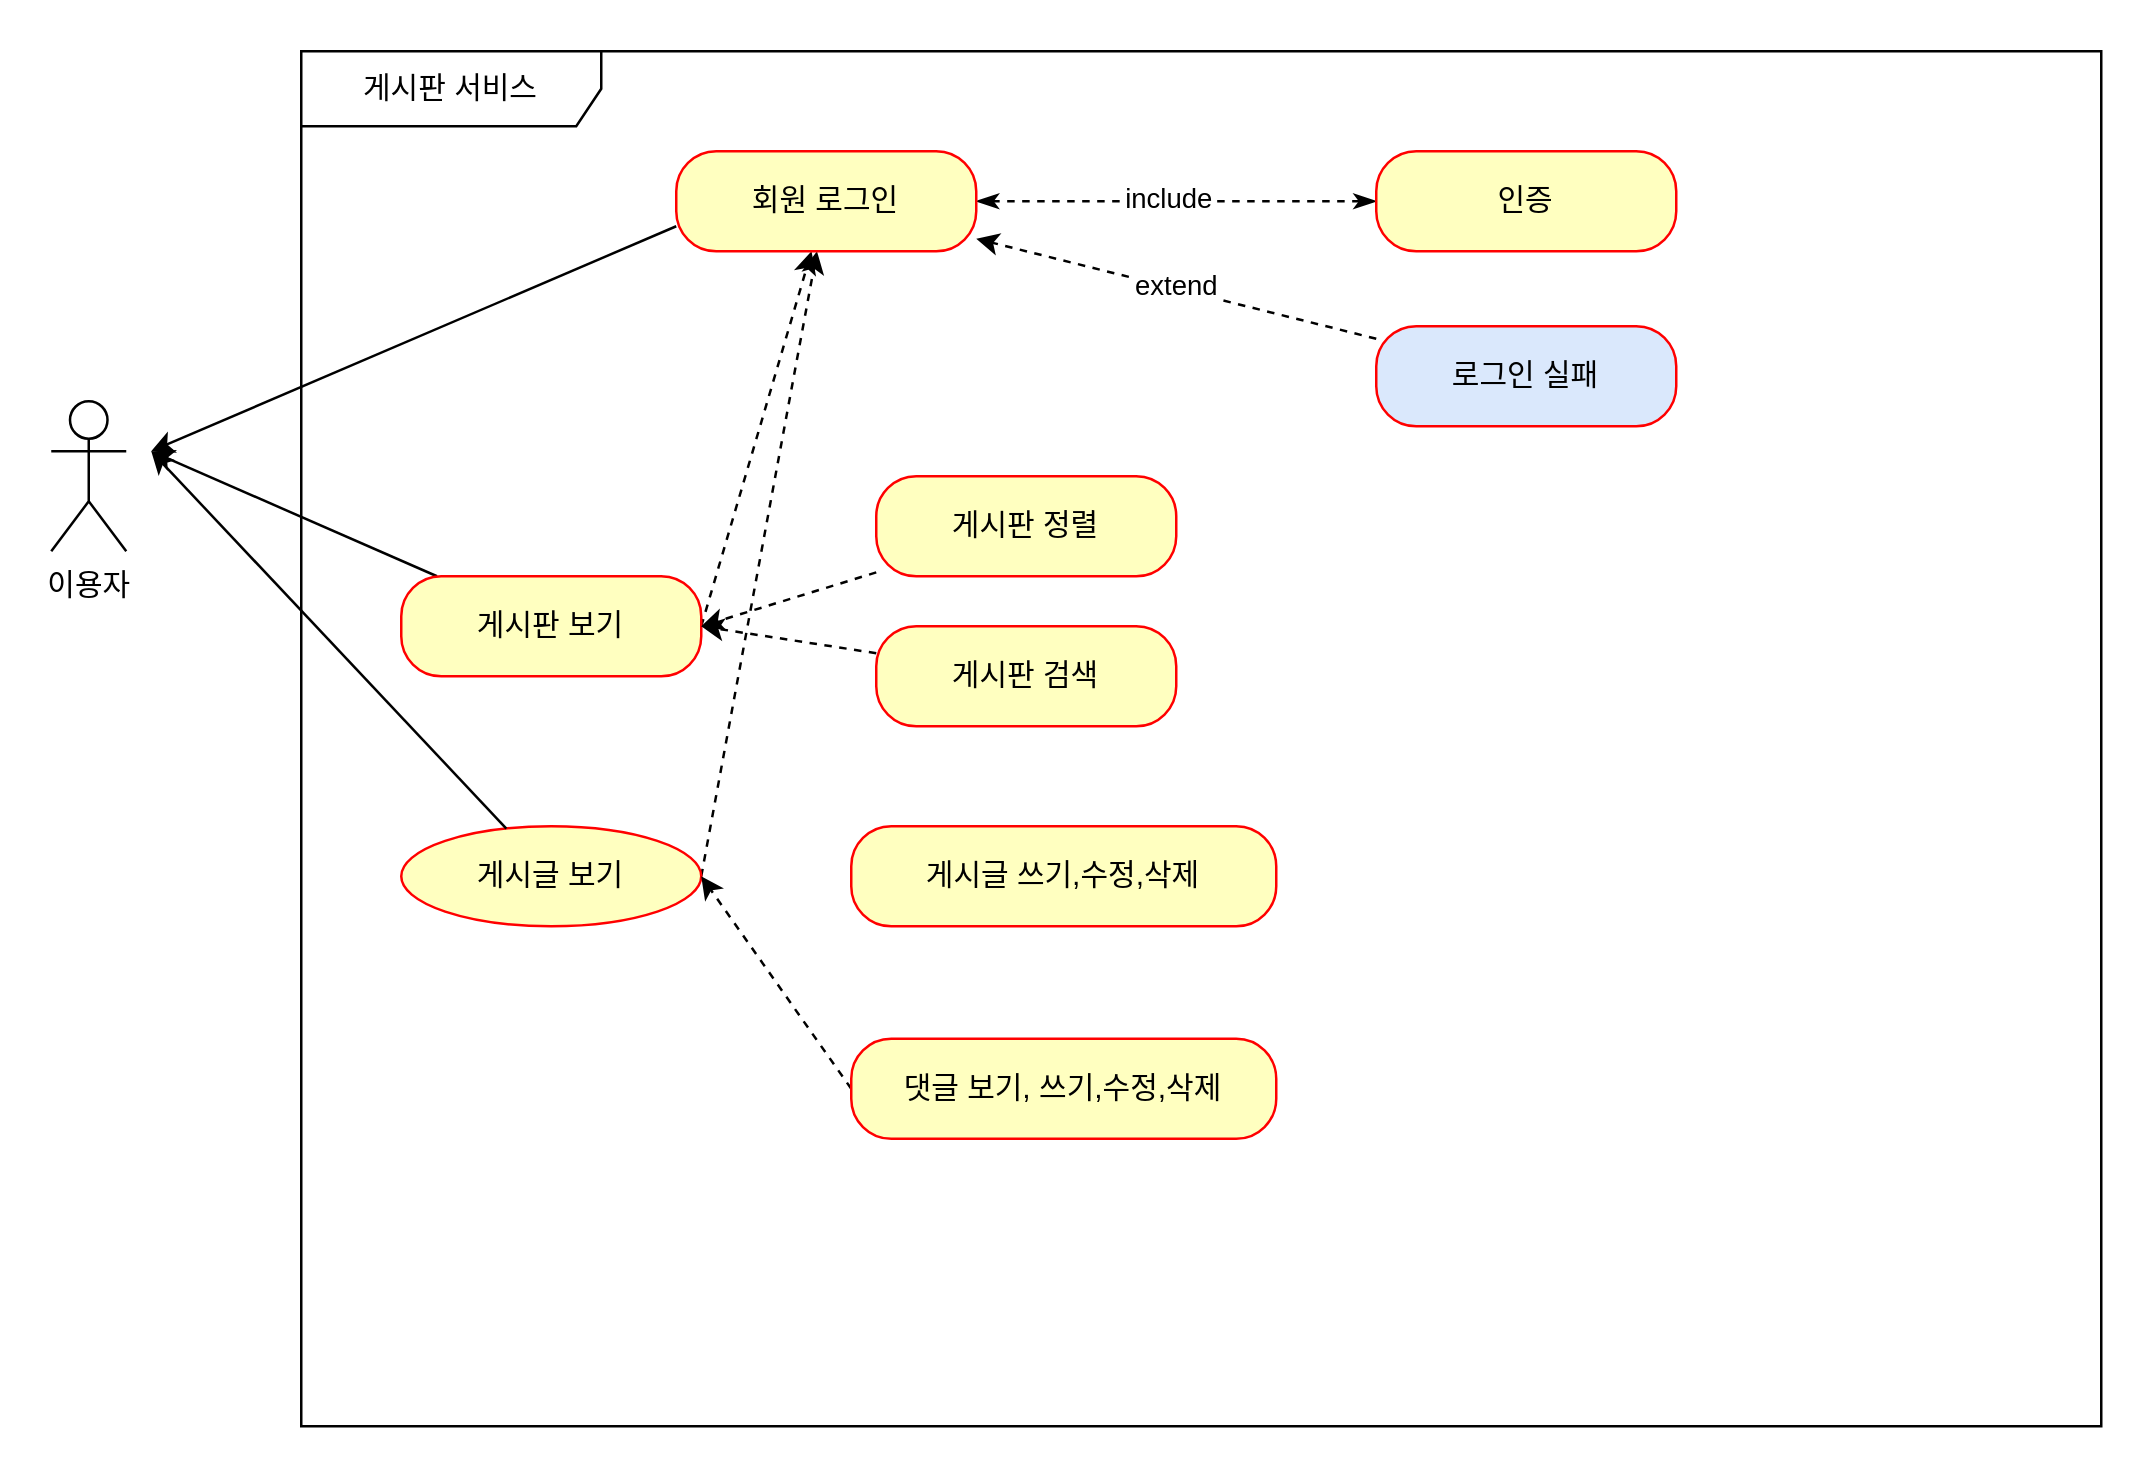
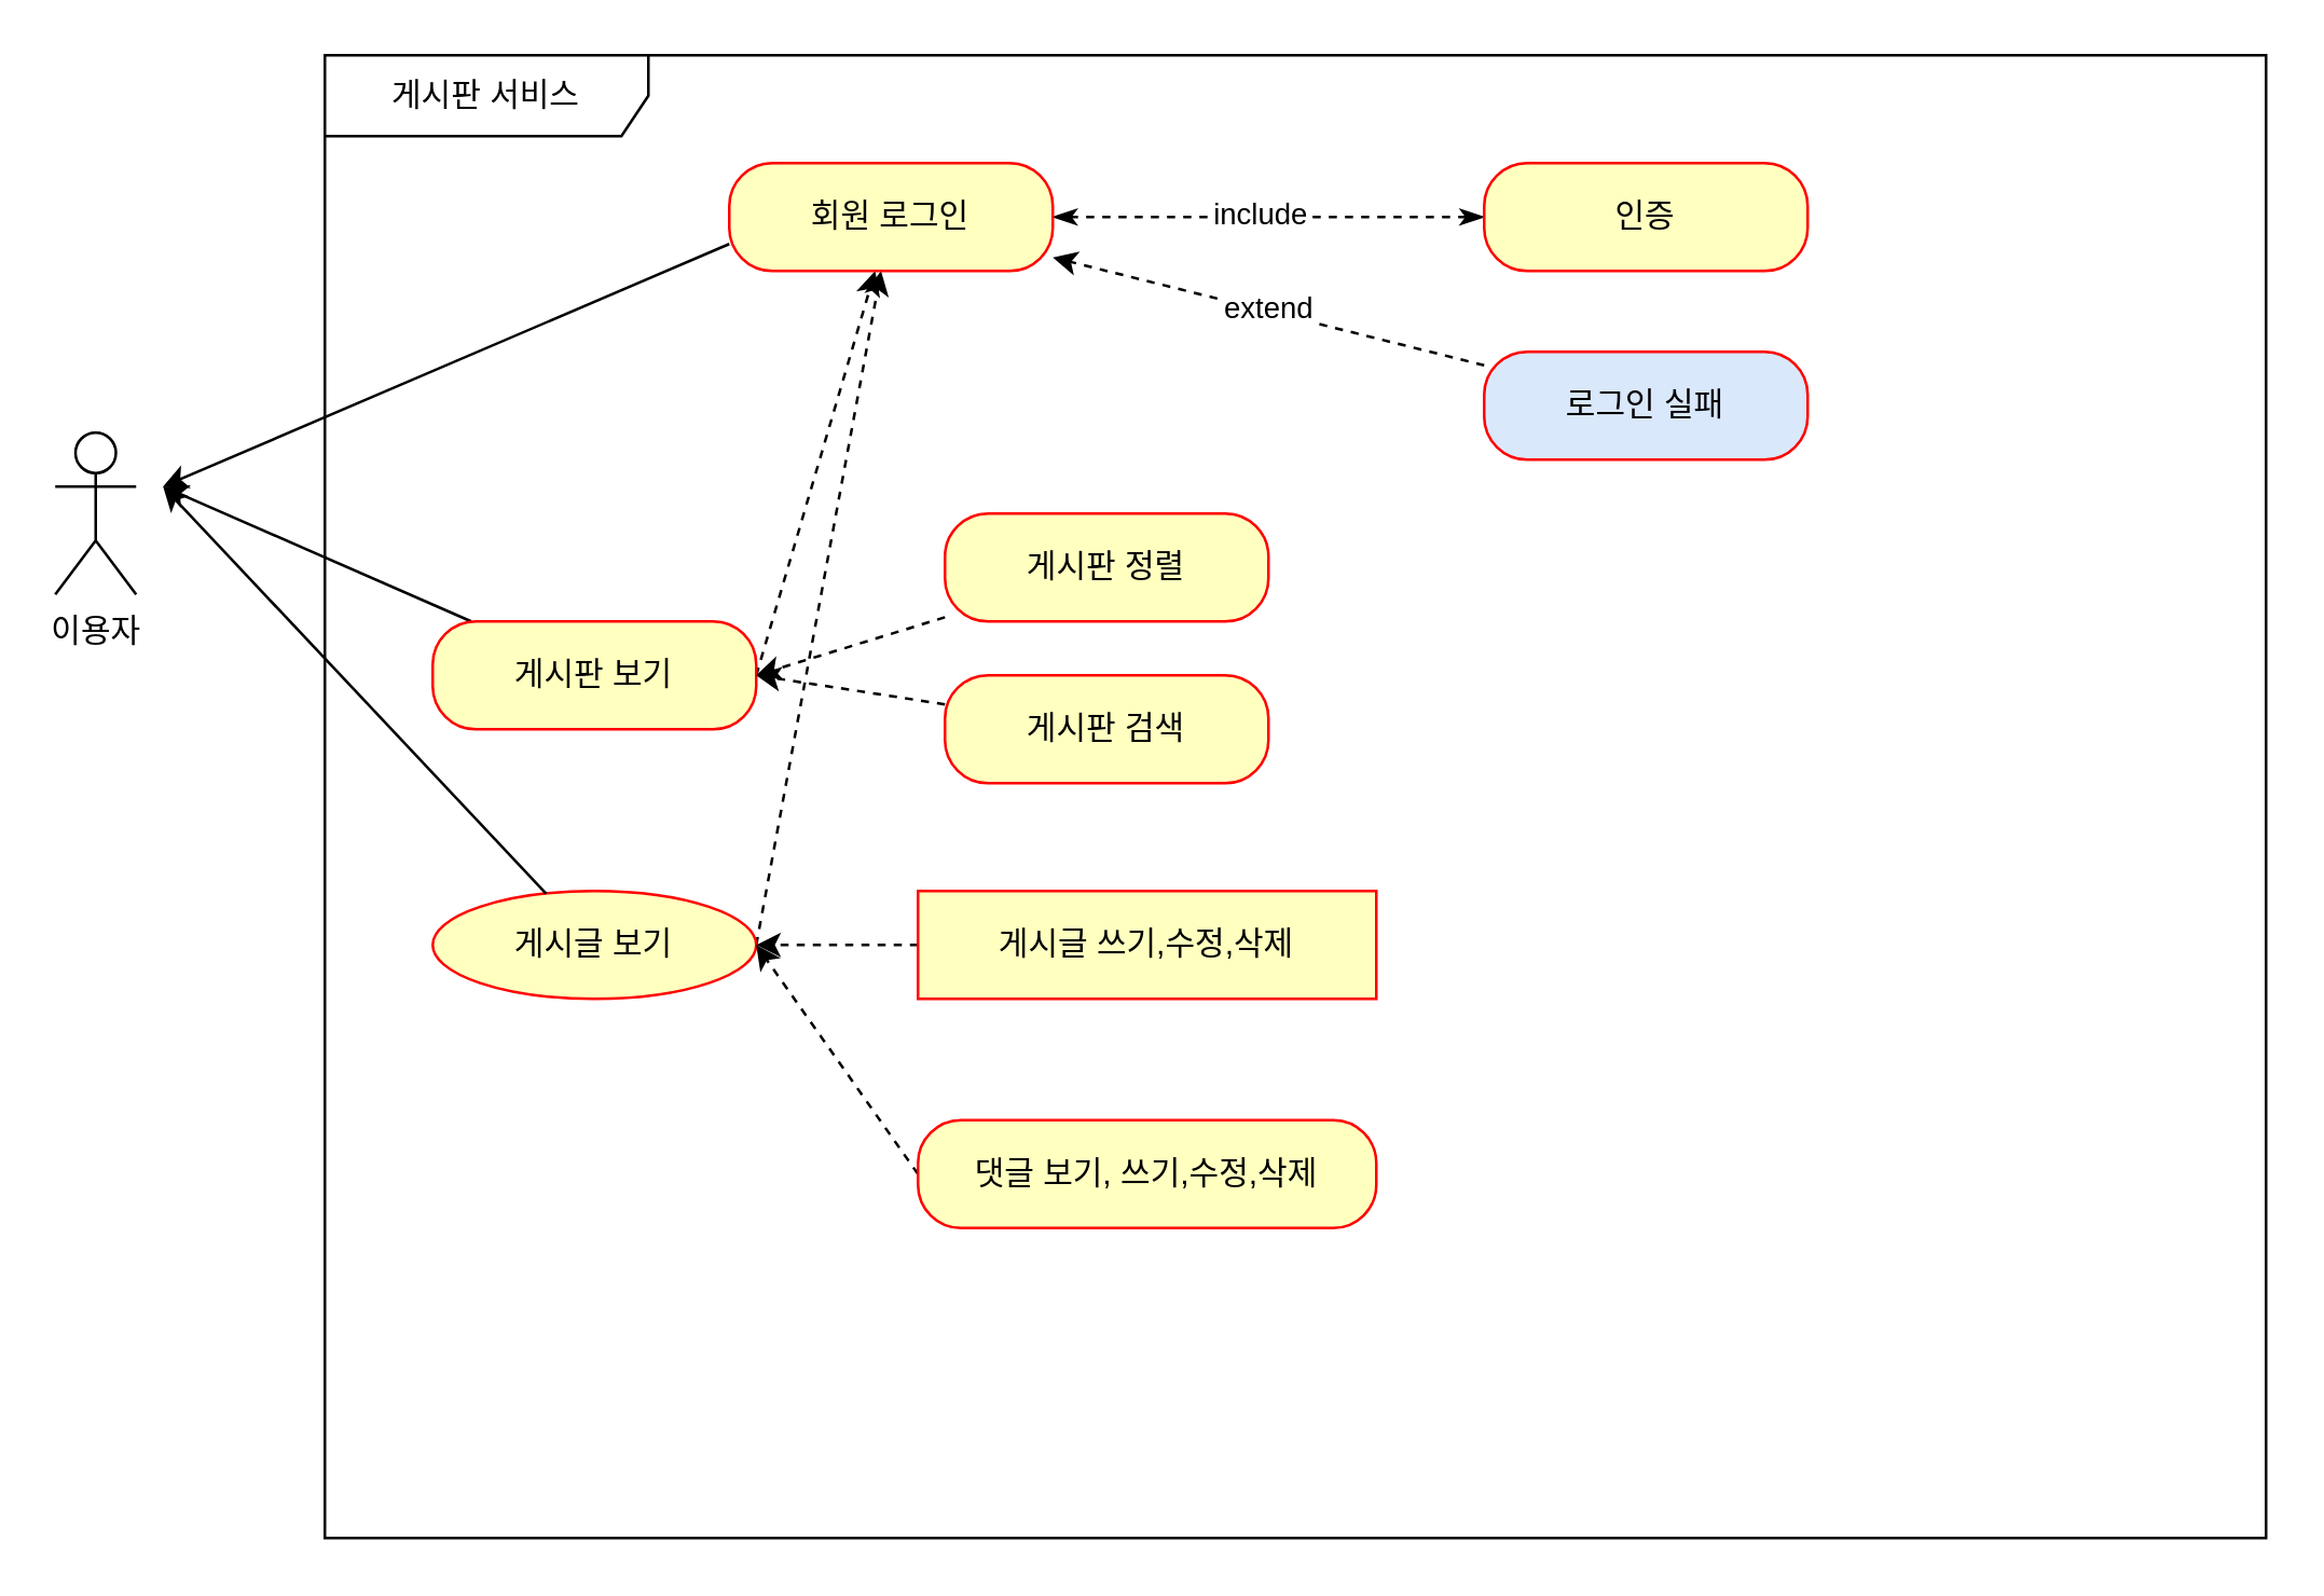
+ <mxCell id="20" style="edgeStyle=orthogonalEdgeStyle;rounded=0;orthogonalLoop=1;jettySize=auto;html=1;dashed=1;" edge="1" parent="1" source="21" target="8"><mxGeometry relative="1" as="geometry" /></mxCell>
- <mxCell id="21" value="게시글 쓰기,수정,삭제" style="rounded=1;whiteSpace=wrap;html=1;arcSize=40;fontColor=#000000;fillColor=#ffffc0;strokeColor=#ff0000;" vertex="1" parent="1"><mxGeometry x="340" y="330" width="170" height="40" as="geometry" /></mxCell>
+ <mxCell id="21" value="게시글 쓰기,수정,삭제" style="whiteSpace=wrap;html=1;arcSize=40;fontColor=#000000;fillColor=#ffffc0;strokeColor=#ff0000;rounded=0;" vertex="1" parent="1"><mxGeometry x="340" y="330" width="170" height="40" as="geometry" /></mxCell>
